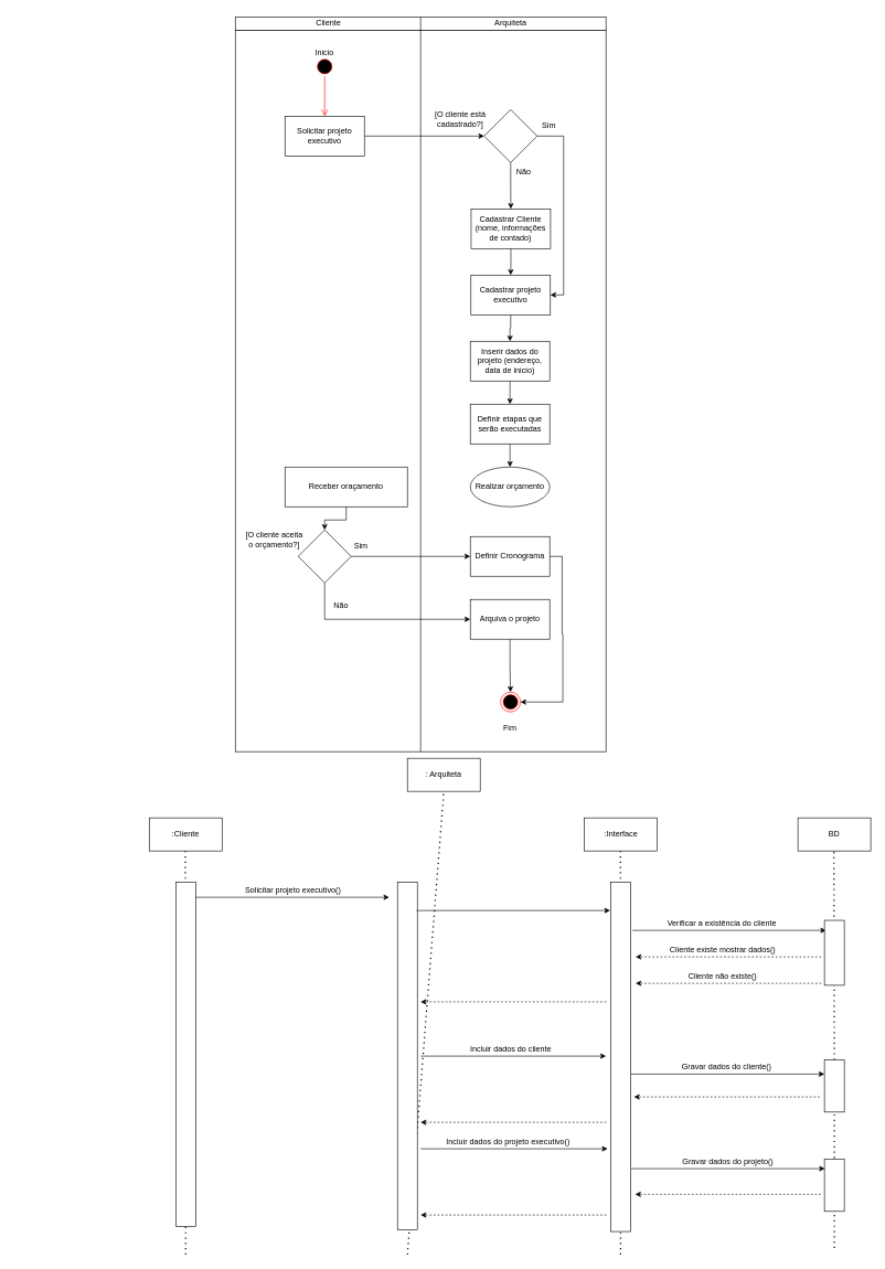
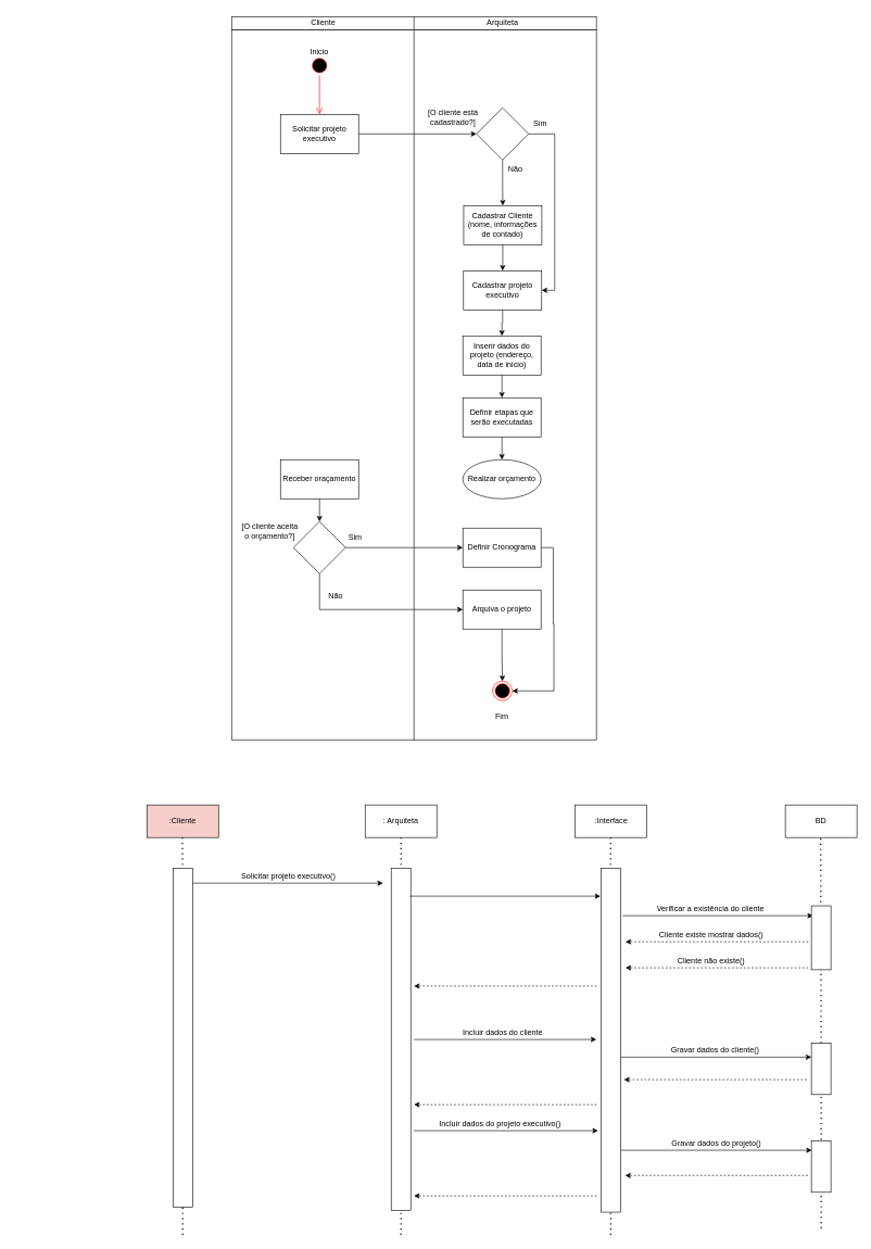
- <mxCell id="60" value="Receber oraçamento" style="rounded=0;whiteSpace=wrap;html=1;" vertex="1" parent="1"><mxGeometry x="430" y="705" width="185" height="60" as="geometry" /></mxCell>
+ <mxCell id="60" value="Receber oraçamento" style="rounded=0;whiteSpace=wrap;html=1;" vertex="1" parent="1"><mxGeometry x="430" y="705" width="120" height="60" as="geometry" /></mxCell>
- <mxCell id="5" value=": Arquiteta" style="html=1;whiteSpace=wrap;" vertex="1" parent="1"><mxGeometry x="615" y="1145" width="110" height="50" as="geometry" /></mxCell>
+ <mxCell id="5" value=": Arquiteta" style="html=1;whiteSpace=wrap;" vertex="1" parent="1"><mxGeometry x="560" y="1235" width="110" height="50" as="geometry" /></mxCell>
- <mxCell id="12" value=":Cliente" style="html=1;whiteSpace=wrap;" vertex="1" parent="1"><mxGeometry x="225" y="1235" width="110" height="50" as="geometry" /></mxCell>
+ <mxCell id="12" value=":Cliente" style="html=1;whiteSpace=wrap;fillColor=#f8cecc;" vertex="1" parent="1"><mxGeometry x="225" y="1235" width="110" height="50" as="geometry" /></mxCell>
